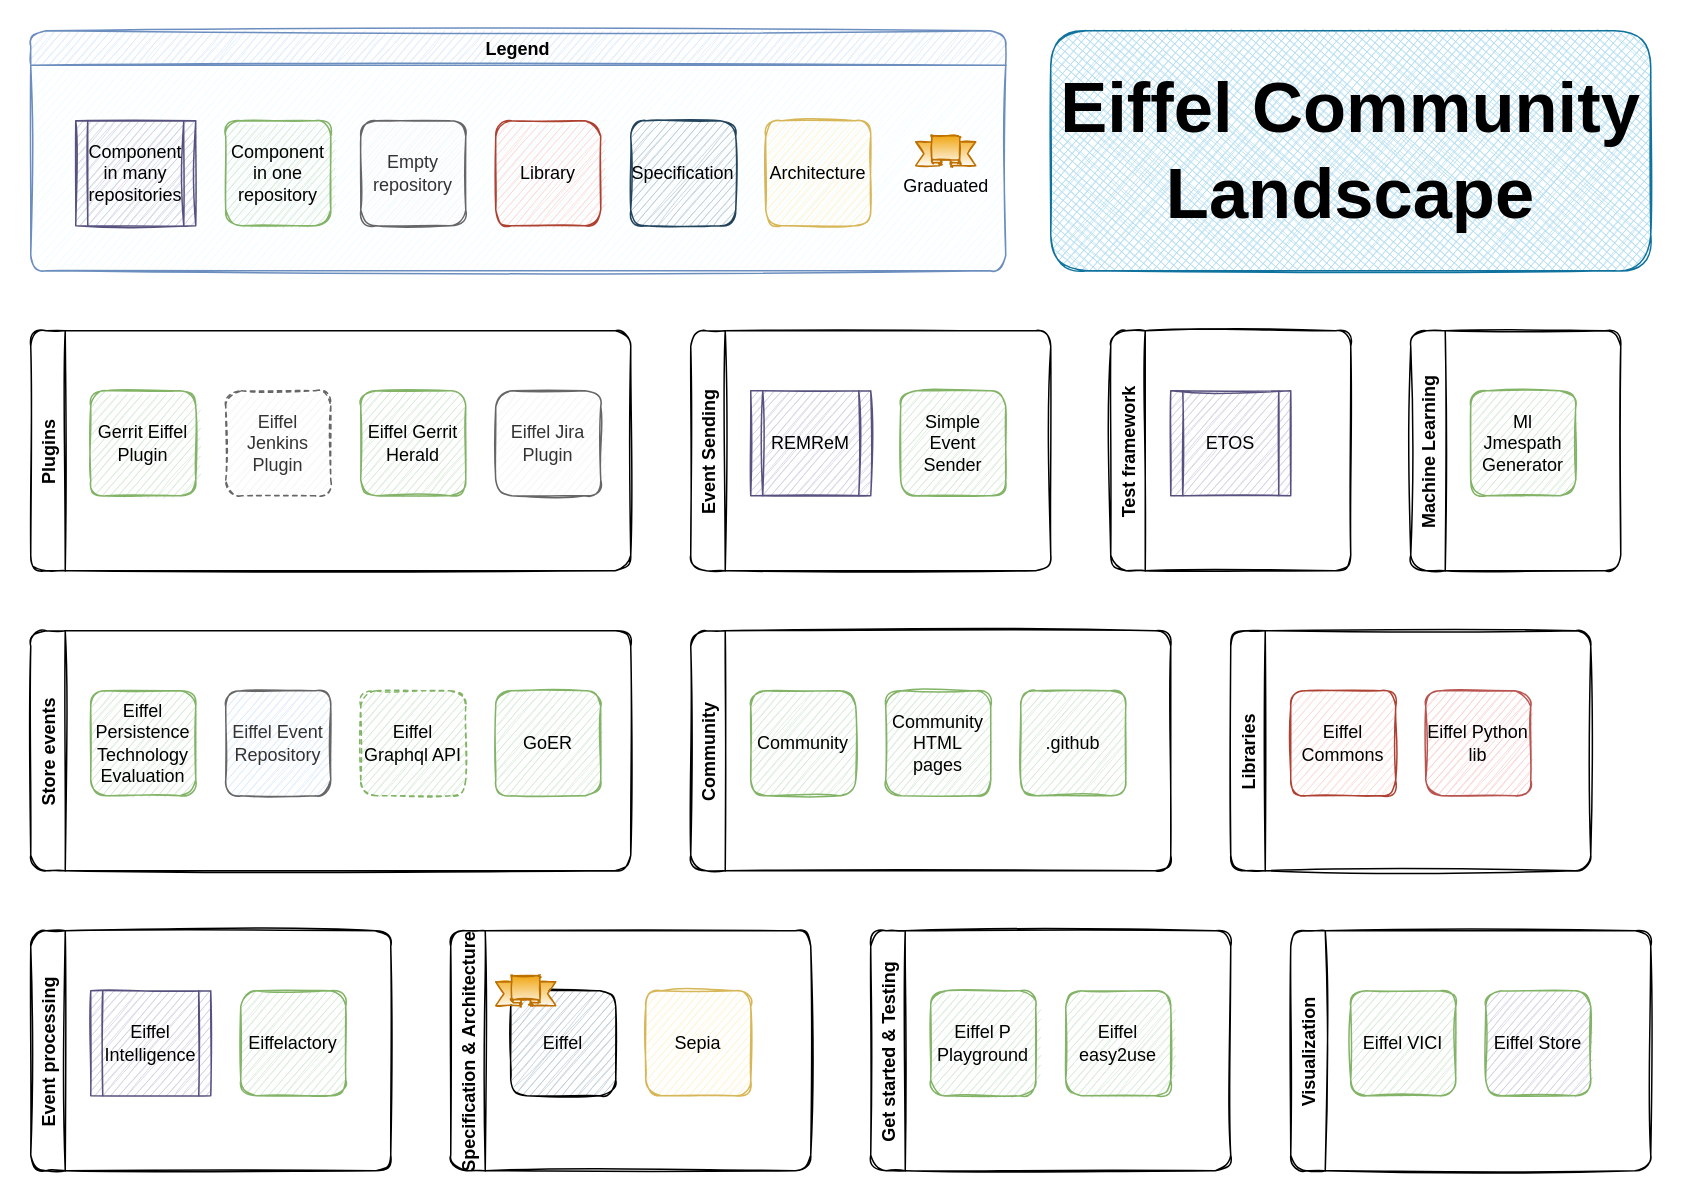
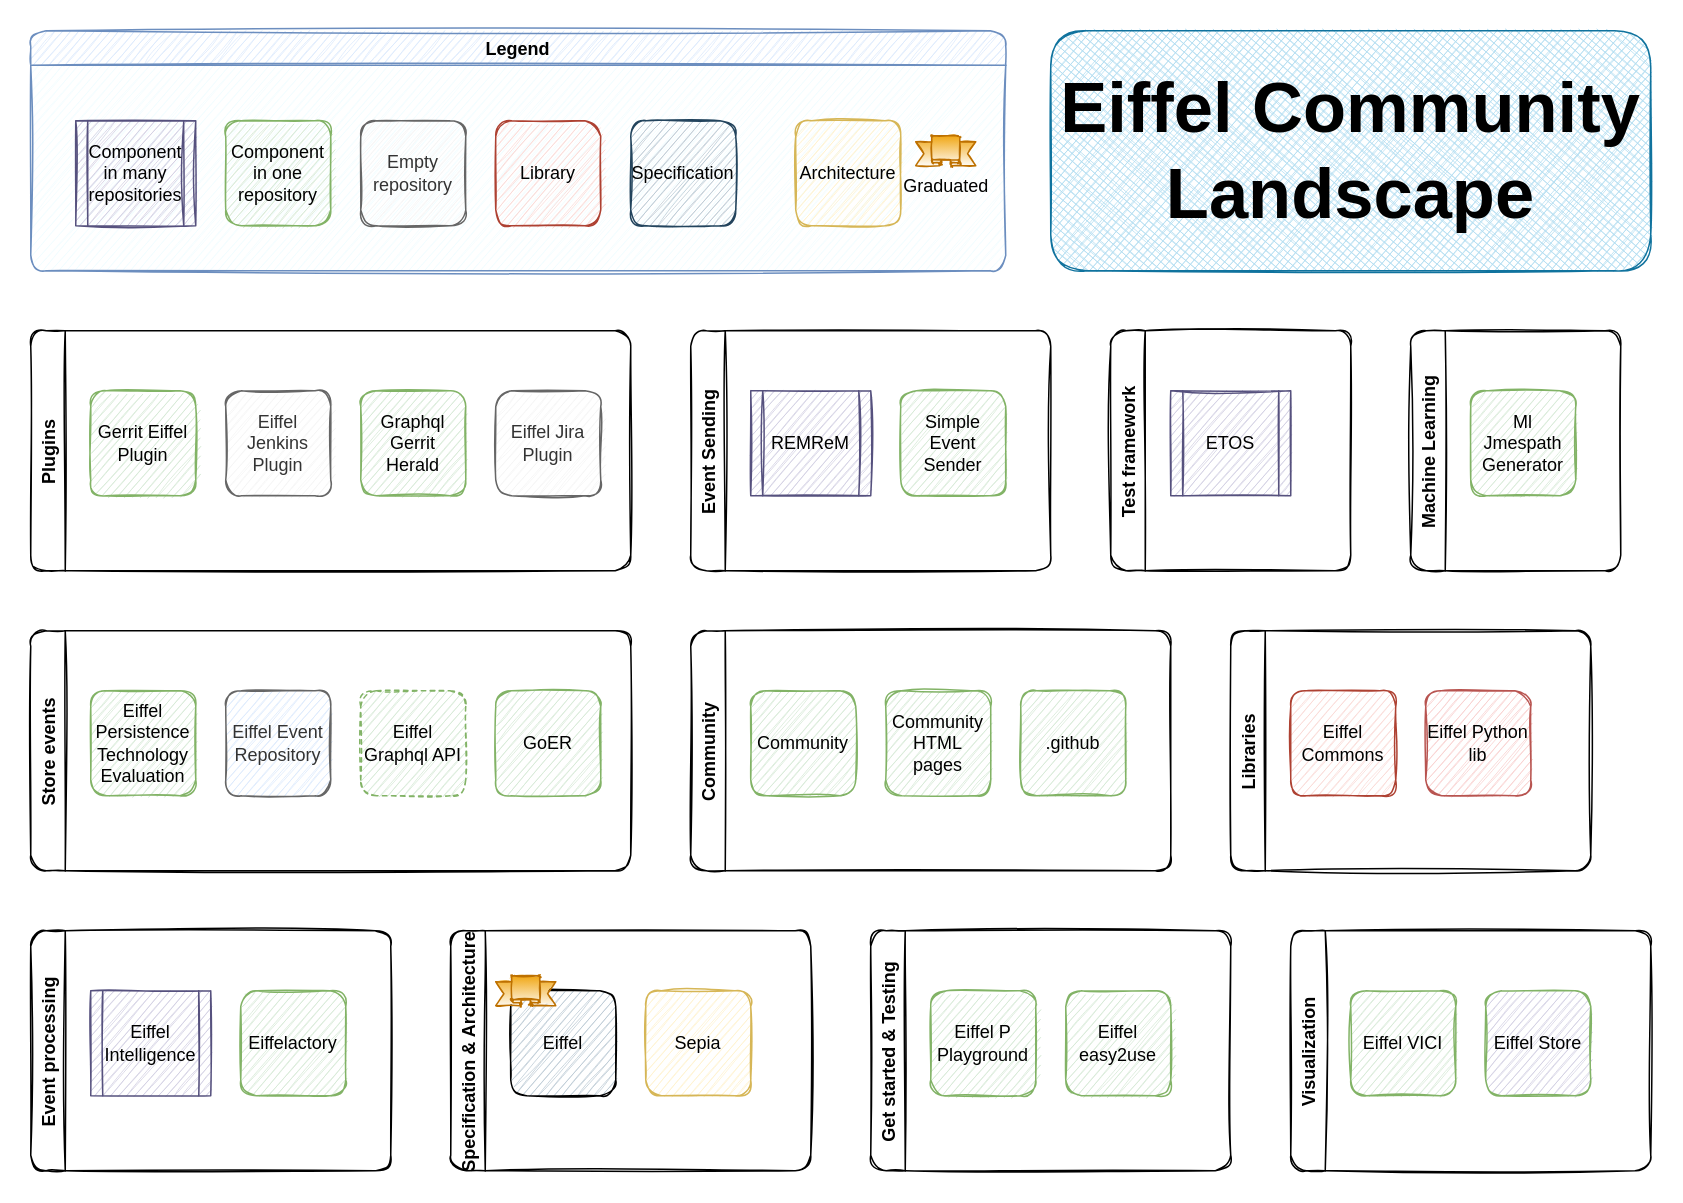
- <mxCell id="43" value="Architecture" style="whiteSpace=wrap;html=1;aspect=fixed;sketch=1;rounded=1;fillColor=#fff2cc;strokeColor=#d6b656;" parent="39" vertex="1"><mxGeometry x="490" y="60" width="70" height="70" as="geometry" /></mxCell>
+ <mxCell id="43" value="Architecture" style="whiteSpace=wrap;html=1;aspect=fixed;sketch=1;rounded=1;fillColor=#fff2cc;strokeColor=#d6b656;" parent="39" vertex="1"><mxGeometry x="510" y="60" width="70" height="70" as="geometry" /></mxCell>
- <mxCell id="11" value="Eiffel Jenkins Plugin" style="whiteSpace=wrap;html=1;aspect=fixed;sketch=1;rounded=1;fillColor=#f5f5f5;strokeColor=#666666;fontColor=#333333;dashed=1;" parent="8" vertex="1"><mxGeometry x="130" y="40" width="70" height="70" as="geometry" /></mxCell>
+ <mxCell id="11" value="Eiffel Jenkins Plugin" style="whiteSpace=wrap;html=1;aspect=fixed;sketch=1;rounded=1;fillColor=#f5f5f5;strokeColor=#666666;fontColor=#333333;" parent="8" vertex="1"><mxGeometry x="130" y="40" width="70" height="70" as="geometry" /></mxCell>
- <mxCell id="10" value="Eiffel Gerrit Herald" style="whiteSpace=wrap;html=1;aspect=fixed;sketch=1;rounded=1;fillColor=#d5e8d4;strokeColor=#82b366;" parent="8" vertex="1"><mxGeometry x="220" y="40" width="70" height="70" as="geometry" /></mxCell>
+ <mxCell id="10" value="Graphql Gerrit Herald" style="whiteSpace=wrap;html=1;aspect=fixed;sketch=1;rounded=1;fillColor=#d5e8d4;strokeColor=#82b366;" parent="8" vertex="1"><mxGeometry x="220" y="40" width="70" height="70" as="geometry" /></mxCell>
